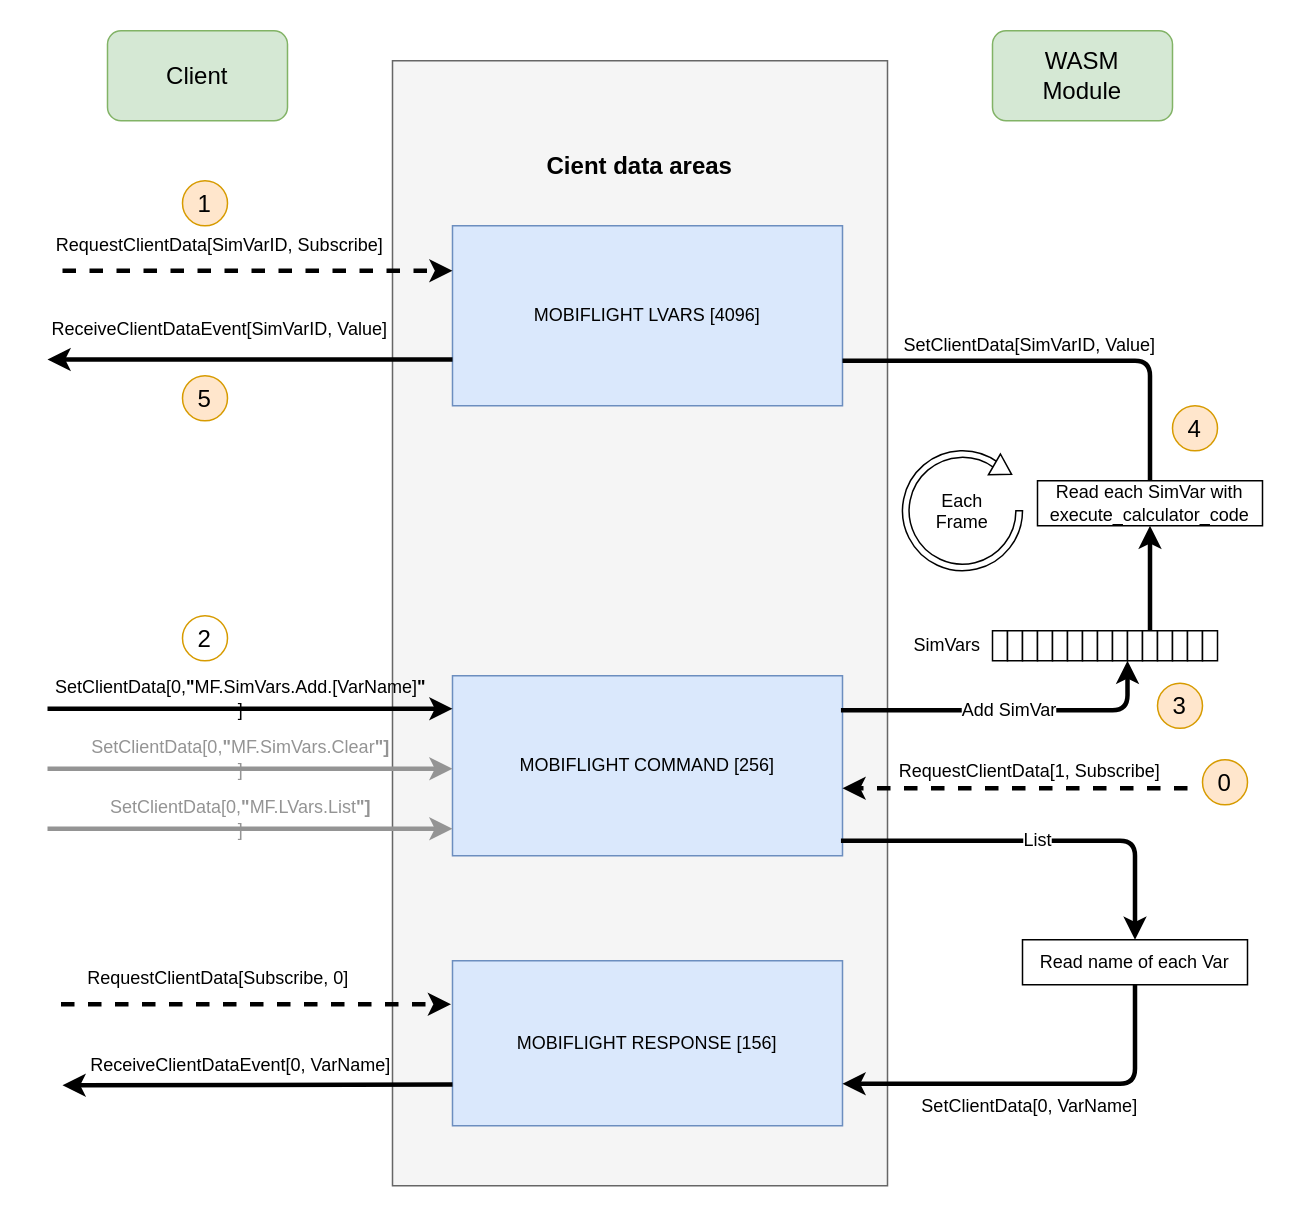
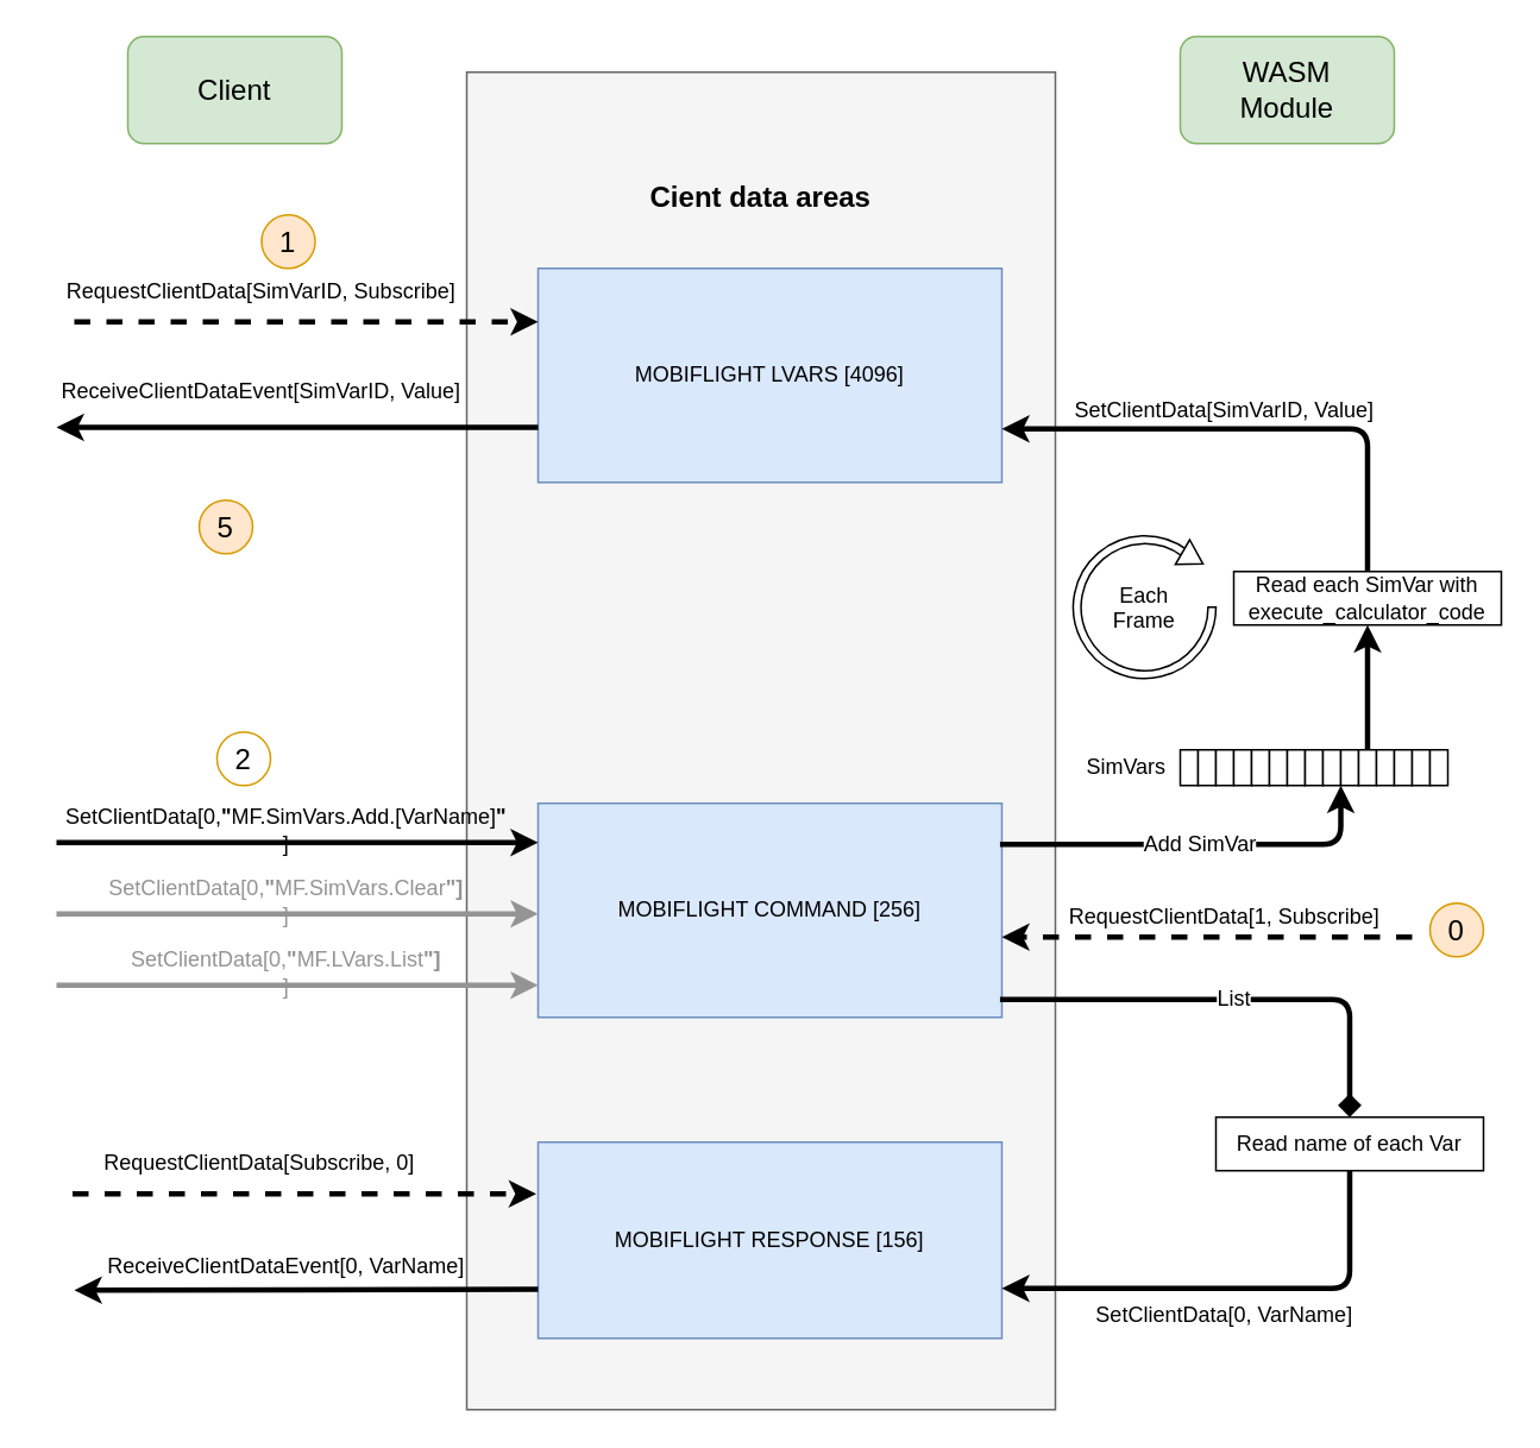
- <mxCell id="48" value="&lt;font style=&quot;font-size: 16px&quot;&gt;1&lt;/font&gt;" style="ellipse;whiteSpace=wrap;html=1;aspect=fixed;strokeColor=#d79b00;fontSize=12;align=center;fillColor=#ffe6cc;" parent="1" vertex="1"><mxGeometry x="121" y="120" width="30" height="30" as="geometry" /></mxCell>
+ <mxCell id="48" value="&lt;font style=&quot;font-size: 16px&quot;&gt;1&lt;/font&gt;" style="ellipse;whiteSpace=wrap;html=1;aspect=fixed;strokeColor=#d79b00;fontSize=12;align=center;fillColor=#ffe6cc;" parent="1" vertex="1"><mxGeometry x="146" y="120" width="30" height="30" as="geometry" /></mxCell>
- <mxCell id="10" value="" style="endArrow=none;html=1;fontSize=16;entryX=1;entryY=0.75;entryDx=0;entryDy=0;strokeWidth=3;exitX=0.5;exitY=0;exitDx=0;exitDy=0;edgeStyle=orthogonalEdgeStyle;" parent="1" source="38" target="3" edge="1"><mxGeometry width="50" height="50" relative="1" as="geometry"><mxPoint x="821" y="240" as="sourcePoint" /><mxPoint x="752" y="259.5" as="targetPoint" /></mxGeometry></mxCell>
+ <mxCell id="10" value="" style="endArrow=classic;html=1;fontSize=16;entryX=1;entryY=0.75;entryDx=0;entryDy=0;strokeWidth=3;exitX=0.5;exitY=0;exitDx=0;exitDy=0;edgeStyle=orthogonalEdgeStyle;" parent="1" source="38" target="3" edge="1"><mxGeometry width="50" height="50" relative="1" as="geometry"><mxPoint x="821" y="240" as="sourcePoint" /><mxPoint x="752" y="259.5" as="targetPoint" /></mxGeometry></mxCell>
- <mxCell id="53" value="&lt;font style=&quot;font-size: 16px&quot;&gt;5&lt;/font&gt;" style="ellipse;whiteSpace=wrap;html=1;aspect=fixed;strokeColor=#d79b00;fontSize=12;align=center;fillColor=#ffe6cc;" parent="1" vertex="1"><mxGeometry x="121" y="250" width="30" height="30" as="geometry" /></mxCell>
+ <mxCell id="53" value="&lt;font style=&quot;font-size: 16px&quot;&gt;5&lt;/font&gt;" style="ellipse;whiteSpace=wrap;html=1;aspect=fixed;strokeColor=#d79b00;fontSize=12;align=center;fillColor=#ffe6cc;" parent="1" vertex="1"><mxGeometry x="111" y="280" width="30" height="30" as="geometry" /></mxCell>
- <mxCell id="52" value="&lt;font style=&quot;font-size: 16px&quot;&gt;4&lt;/font&gt;" style="ellipse;whiteSpace=wrap;html=1;aspect=fixed;strokeColor=#d79b00;fontSize=12;align=center;fillColor=#ffe6cc;" parent="1" vertex="1"><mxGeometry x="781" y="270" width="30" height="30" as="geometry" /></mxCell>
- <mxCell id="50" value="&lt;font style=&quot;font-size: 16px&quot;&gt;3&lt;/font&gt;" style="ellipse;whiteSpace=wrap;html=1;aspect=fixed;strokeColor=#d79b00;fontSize=12;align=center;fillColor=#ffe6cc;" parent="1" vertex="1"><mxGeometry x="771" y="455" width="30" height="30" as="geometry" /></mxCell>
- <mxCell id="58" value="List" style="endArrow=classic;html=1;fontSize=12;strokeWidth=3;edgeStyle=orthogonalEdgeStyle;exitX=0.996;exitY=0.917;exitDx=0;exitDy=0;exitPerimeter=0;entryX=0.5;entryY=0;entryDx=0;entryDy=0;" parent="1" source="4" target="56" edge="1"><mxGeometry width="50" height="50" relative="1" as="geometry"><mxPoint x="569.96" y="483.04" as="sourcePoint" /><mxPoint x="761" y="650" as="targetPoint" /><Array as="points"><mxPoint x="756" y="560" /></Array></mxGeometry></mxCell>
+ <mxCell id="58" value="List" style="endArrow=diamond;html=1;fontSize=12;strokeWidth=3;edgeStyle=orthogonalEdgeStyle;exitX=0.996;exitY=0.917;exitDx=0;exitDy=0;exitPerimeter=0;entryX=0.5;entryY=0;entryDx=0;entryDy=0;" parent="1" source="4" target="56" edge="1"><mxGeometry width="50" height="50" relative="1" as="geometry"><mxPoint x="569.96" y="483.04" as="sourcePoint" /><mxPoint x="761" y="650" as="targetPoint" /><Array as="points"><mxPoint x="756" y="560" /></Array></mxGeometry></mxCell>
